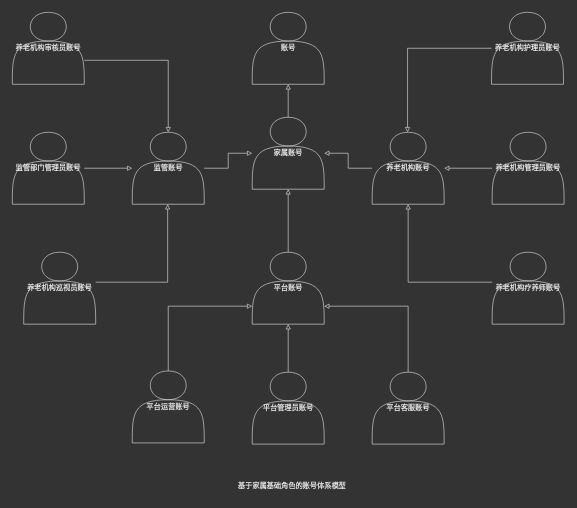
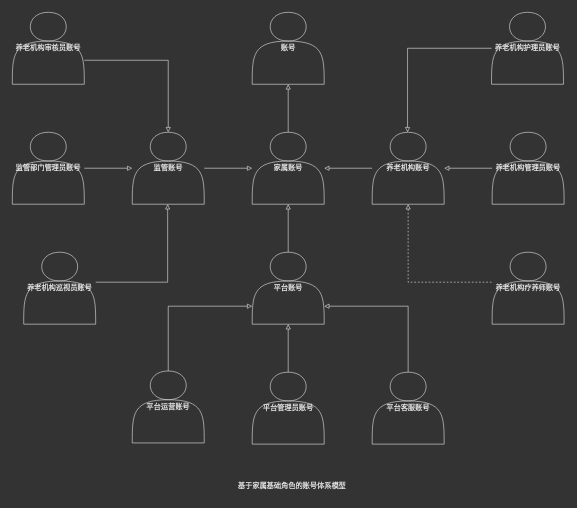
- <mxCell id="7" value="&lt;font color=&quot;#e6e6e6&quot;&gt;&lt;b&gt;家属账号&lt;/b&gt;&lt;/font&gt;" style="shape=actor;whiteSpace=wrap;html=1;fillColor=none;strokeColor=#E6E6E6;" parent="1" vertex="1"><mxGeometry x="420" y="195" width="120" height="120" as="geometry" /></mxCell>
+ <mxCell id="7" value="&lt;font color=&quot;#e6e6e6&quot;&gt;&lt;b&gt;家属账号&lt;/b&gt;&lt;/font&gt;" style="shape=actor;whiteSpace=wrap;html=1;fillColor=none;strokeColor=#E6E6E6;" parent="1" vertex="1"><mxGeometry x="420" y="220" width="120" height="120" as="geometry" /></mxCell>
- <mxCell id="14" value="" style="edgeStyle=orthogonalEdgeStyle;rounded=0;orthogonalLoop=1;jettySize=auto;html=1;fontColor=#E6E6E6;strokeColor=#E6E6E6;startArrow=block;startFill=0;endArrow=none;endFill=0;" parent="1" source="15" target="25" edge="1"><mxGeometry relative="1" as="geometry"><Array as="points"><mxPoint x="680" y="470" /></Array></mxGeometry></mxCell>
+ <mxCell id="14" value="" style="edgeStyle=orthogonalEdgeStyle;rounded=0;orthogonalLoop=1;jettySize=auto;html=1;fontColor=#E6E6E6;strokeColor=#E6E6E6;startArrow=block;startFill=0;endArrow=none;endFill=0;dashed=1;" parent="1" source="15" target="25" edge="1"><mxGeometry relative="1" as="geometry"><Array as="points"><mxPoint x="680" y="470" /></Array></mxGeometry></mxCell>
